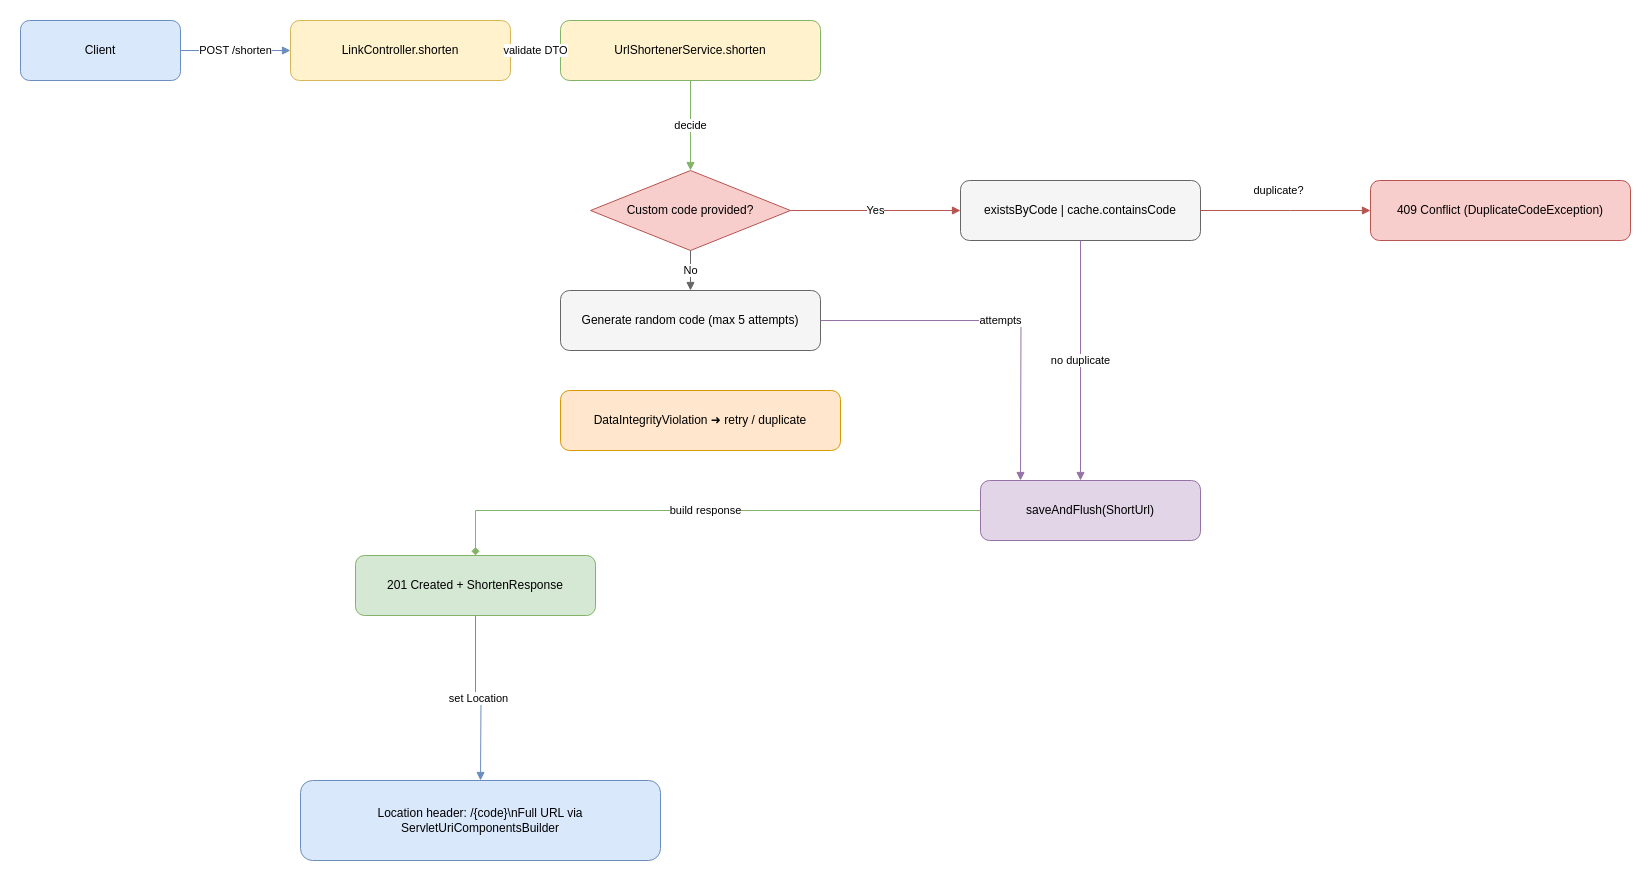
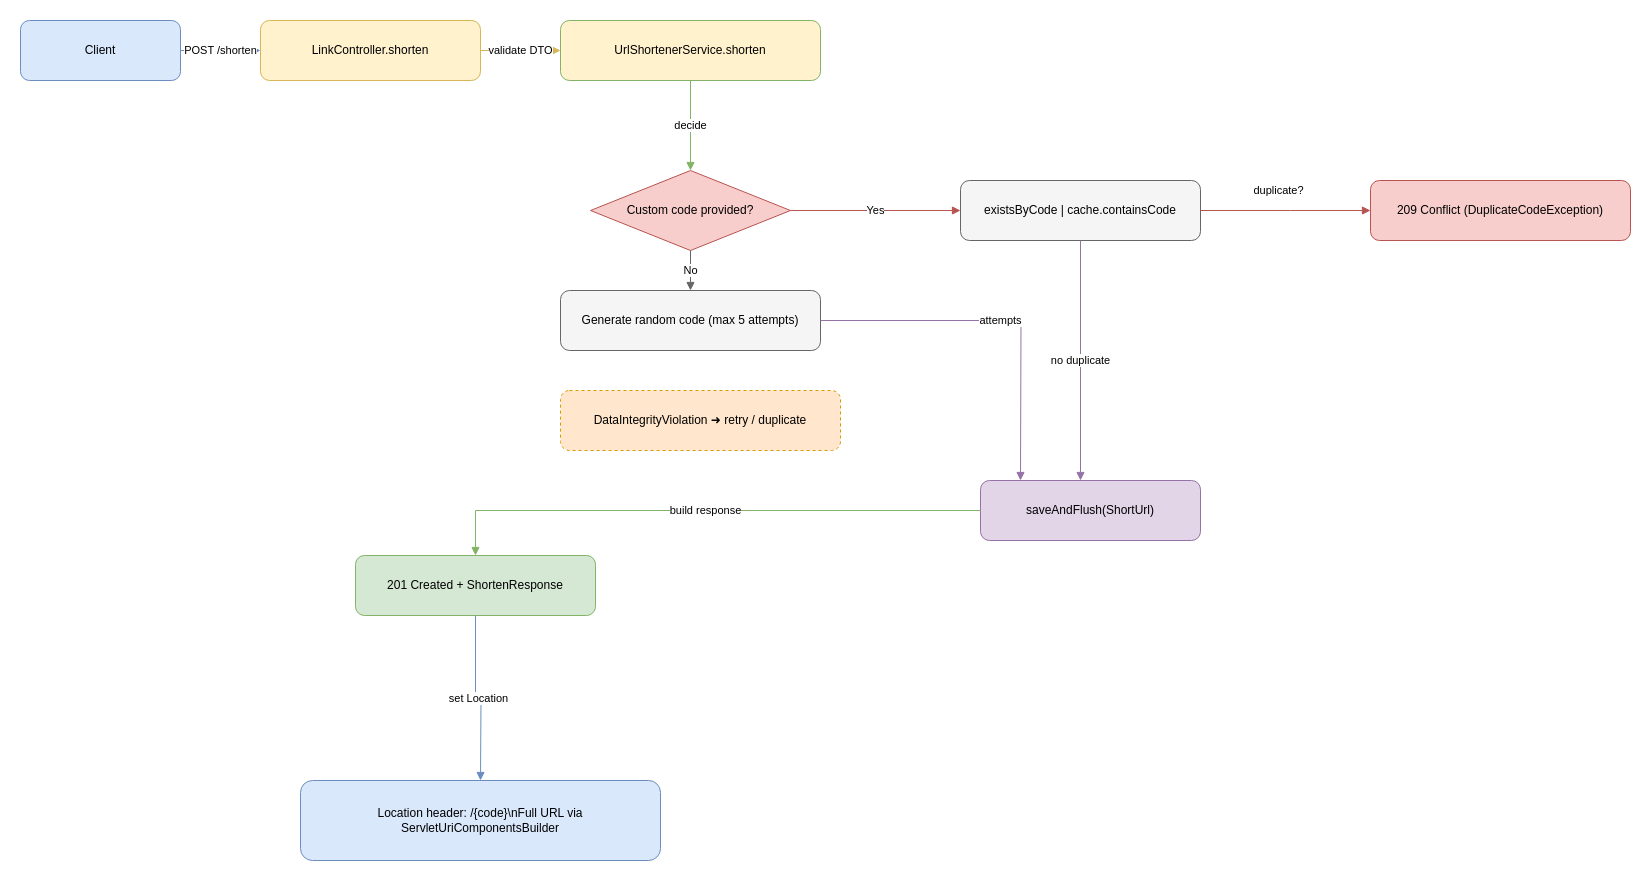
- <mxCell id="3" value="LinkController.shorten" style="rounded=1;whiteSpace=wrap;html=1;fillColor=#fff2cc;strokeColor=#d6b656" parent="1" vertex="1"><mxGeometry x="290" y="20" width="220" height="60" as="geometry" /></mxCell>
+ <mxCell id="3" value="LinkController.shorten" style="rounded=1;whiteSpace=wrap;html=1;fillColor=#fff2cc;strokeColor=#d6b656" parent="1" vertex="1"><mxGeometry x="260" y="20" width="220" height="60" as="geometry" /></mxCell>
- <mxCell id="7" value="409 Conflict (DuplicateCodeException)" style="rounded=1;whiteSpace=wrap;html=1;fillColor=#f8cecc;strokeColor=#b85450" parent="1" vertex="1"><mxGeometry x="1370" y="180" width="260" height="60" as="geometry" /></mxCell>
+ <mxCell id="7" value="209 Conflict (DuplicateCodeException)" style="rounded=1;whiteSpace=wrap;html=1;fillColor=#f8cecc;strokeColor=#b85450" parent="1" vertex="1"><mxGeometry x="1370" y="180" width="260" height="60" as="geometry" /></mxCell>
- <mxCell id="10" value="DataIntegrityViolation ➜ retry / duplicate" style="rounded=1;whiteSpace=wrap;html=1;fillColor=#ffe6cc;strokeColor=#d79b00" parent="1" vertex="1"><mxGeometry x="560" y="390" width="280" height="60" as="geometry" /></mxCell>
+ <mxCell id="10" value="DataIntegrityViolation ➜ retry / duplicate" style="rounded=1;whiteSpace=wrap;html=1;fillColor=#ffe6cc;strokeColor=#d79b00;dashed=1;" parent="1" vertex="1"><mxGeometry x="560" y="390" width="280" height="60" as="geometry" /></mxCell>
- <mxCell id="21" value="build response" style="edgeStyle=orthogonalEdgeStyle;rounded=0;html=1;endArrow=diamond;dashed=0;strokeColor=#82b366;" parent="1" source="8" target="11" edge="1"><mxGeometry relative="1" as="geometry" /></mxCell>
+ <mxCell id="21" value="build response" style="edgeStyle=orthogonalEdgeStyle;rounded=0;html=1;endArrow=block;dashed=0;strokeColor=#82b366" parent="1" source="8" target="11" edge="1"><mxGeometry relative="1" as="geometry" /></mxCell>
